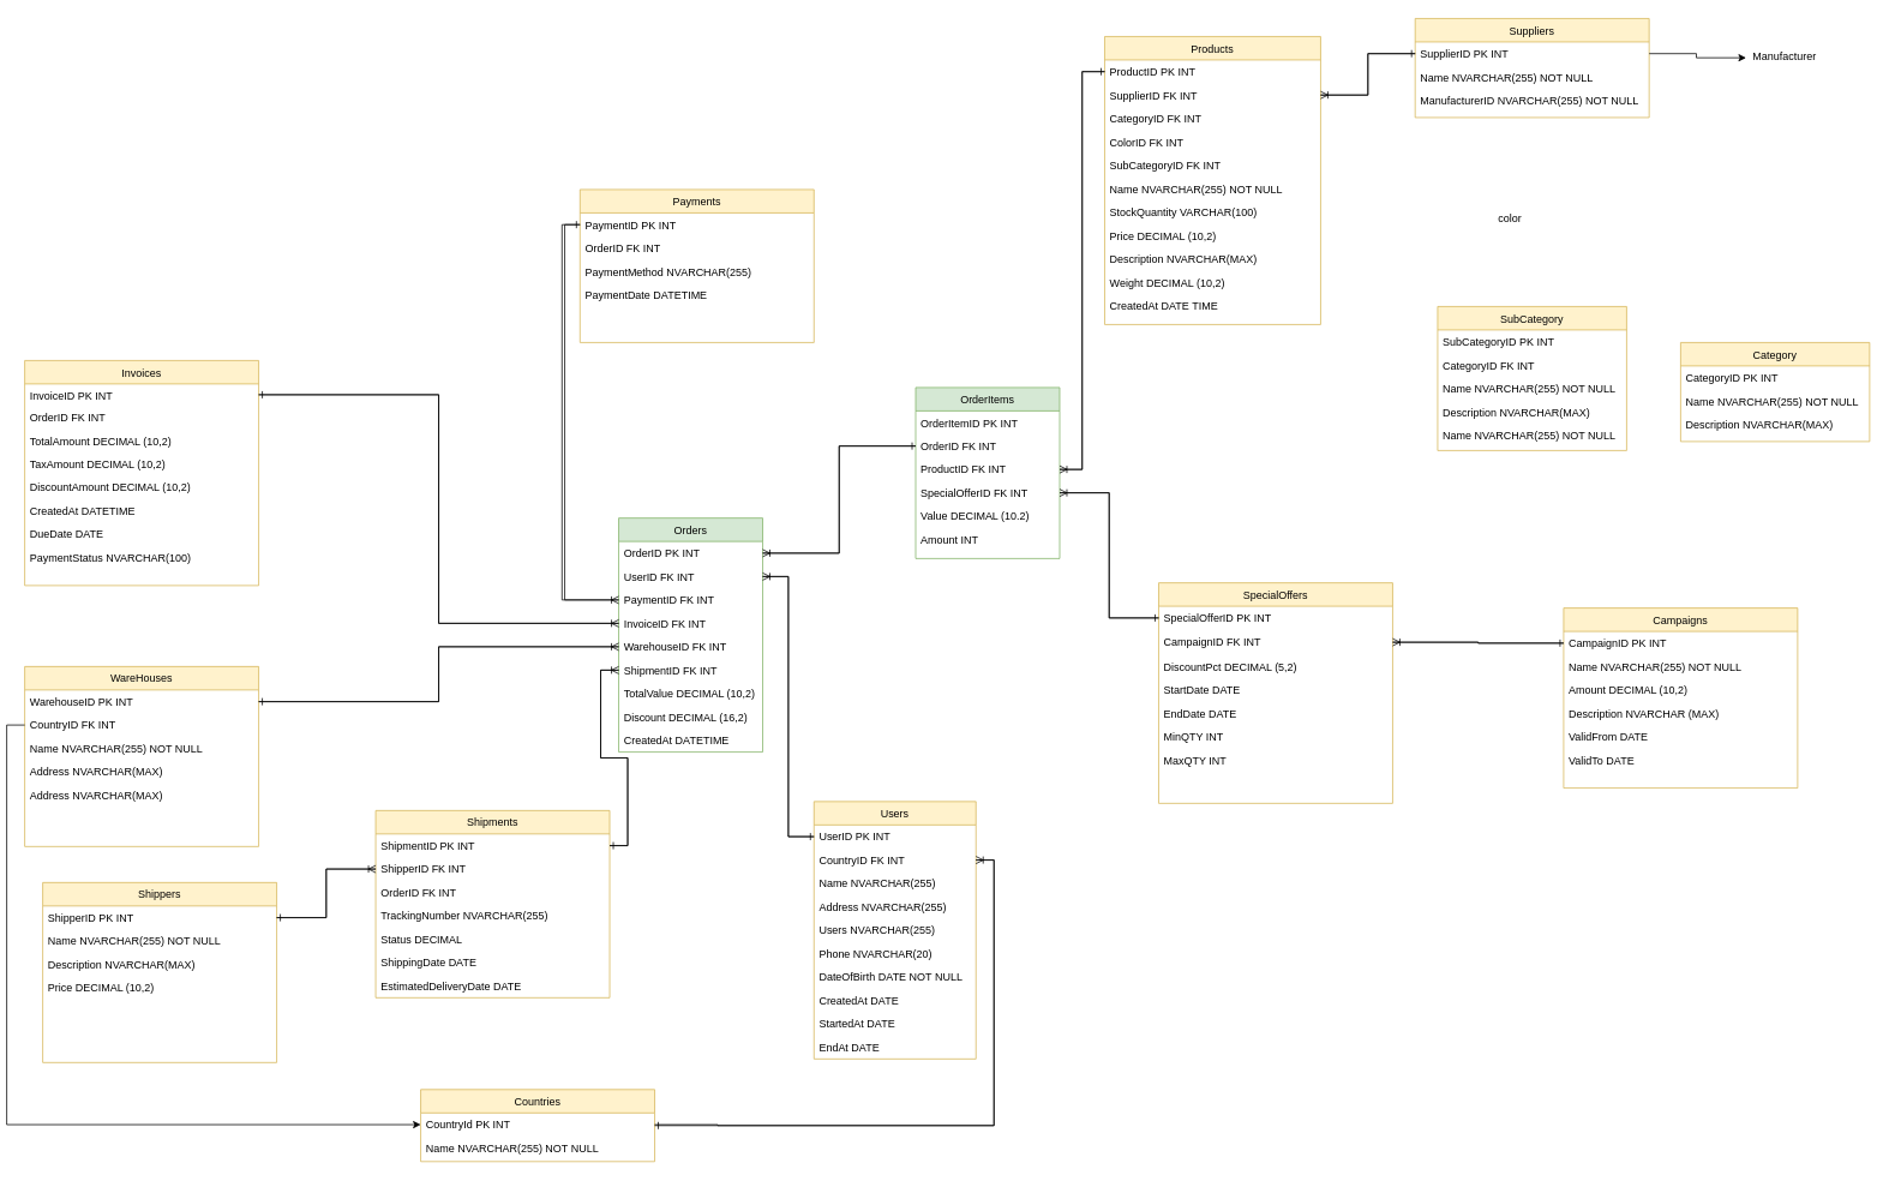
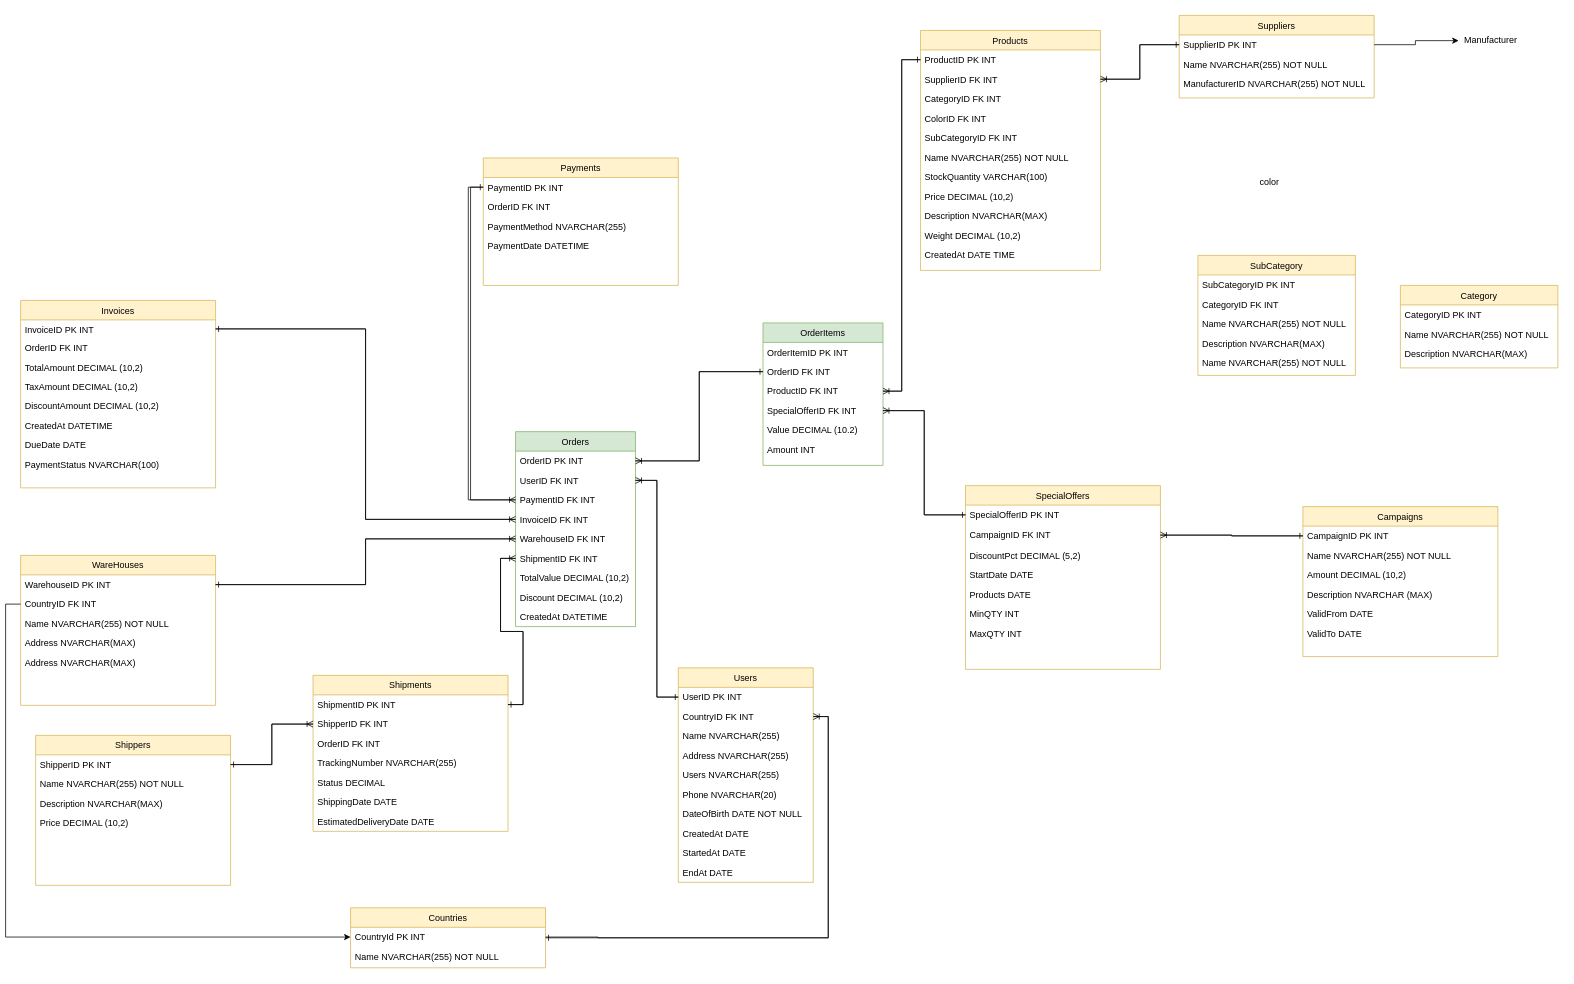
- <mxCell id="133" value="Manufacturer" style="text;html=1;align=center;verticalAlign=middle;resizable=0;points=[];autosize=1;strokeColor=none;fillColor=none;" vertex="1" parent="1"><mxGeometry x="1930" y="48" width="90" height="30" as="geometry" /></mxCell>
+ <mxCell id="133" value="Manufacturer" style="text;html=1;align=center;verticalAlign=middle;resizable=0;points=[];autosize=1;strokeColor=none;fillColor=none;" vertex="1" parent="1"><mxGeometry x="1935" y="38" width="90" height="30" as="geometry" /></mxCell>
- <mxCell id="132" value="color" style="text;html=1;align=center;verticalAlign=middle;resizable=0;points=[];autosize=1;strokeColor=none;fillColor=none;" vertex="1" parent="1"><mxGeometry x="1645" y="228" width="50" height="30" as="geometry" /></mxCell>
+ <mxCell id="132" value="color" style="text;html=1;align=center;verticalAlign=middle;resizable=0;points=[];autosize=1;strokeColor=none;fillColor=none;" vertex="1" parent="1"><mxGeometry x="1660" y="228" width="50" height="30" as="geometry" /></mxCell>
- <mxCell id="68" value="EndDate DATE" style="text;align=left;verticalAlign=top;spacingLeft=4;spacingRight=4;overflow=hidden;rotatable=0;points=[[0,0.5],[1,0.5]];portConstraint=eastwest;" parent="63" vertex="1"><mxGeometry y="132" width="260" height="26" as="geometry" /></mxCell>
+ <mxCell id="68" value="Products DATE" style="text;align=left;verticalAlign=top;spacingLeft=4;spacingRight=4;overflow=hidden;rotatable=0;points=[[0,0.5],[1,0.5]];portConstraint=eastwest;" parent="63" vertex="1"><mxGeometry y="132" width="260" height="26" as="geometry" /></mxCell>
- <mxCell id="10" value="Discount DECIMAL (16,2)" style="text;align=left;verticalAlign=top;spacingLeft=4;spacingRight=4;overflow=hidden;rotatable=0;points=[[0,0.5],[1,0.5]];portConstraint=eastwest;" parent="2" vertex="1"><mxGeometry y="208" width="160" height="26" as="geometry" /></mxCell>
+ <mxCell id="10" value="Discount DECIMAL (10,2)" style="text;align=left;verticalAlign=top;spacingLeft=4;spacingRight=4;overflow=hidden;rotatable=0;points=[[0,0.5],[1,0.5]];portConstraint=eastwest;" parent="2" vertex="1"><mxGeometry y="208" width="160" height="26" as="geometry" /></mxCell>
